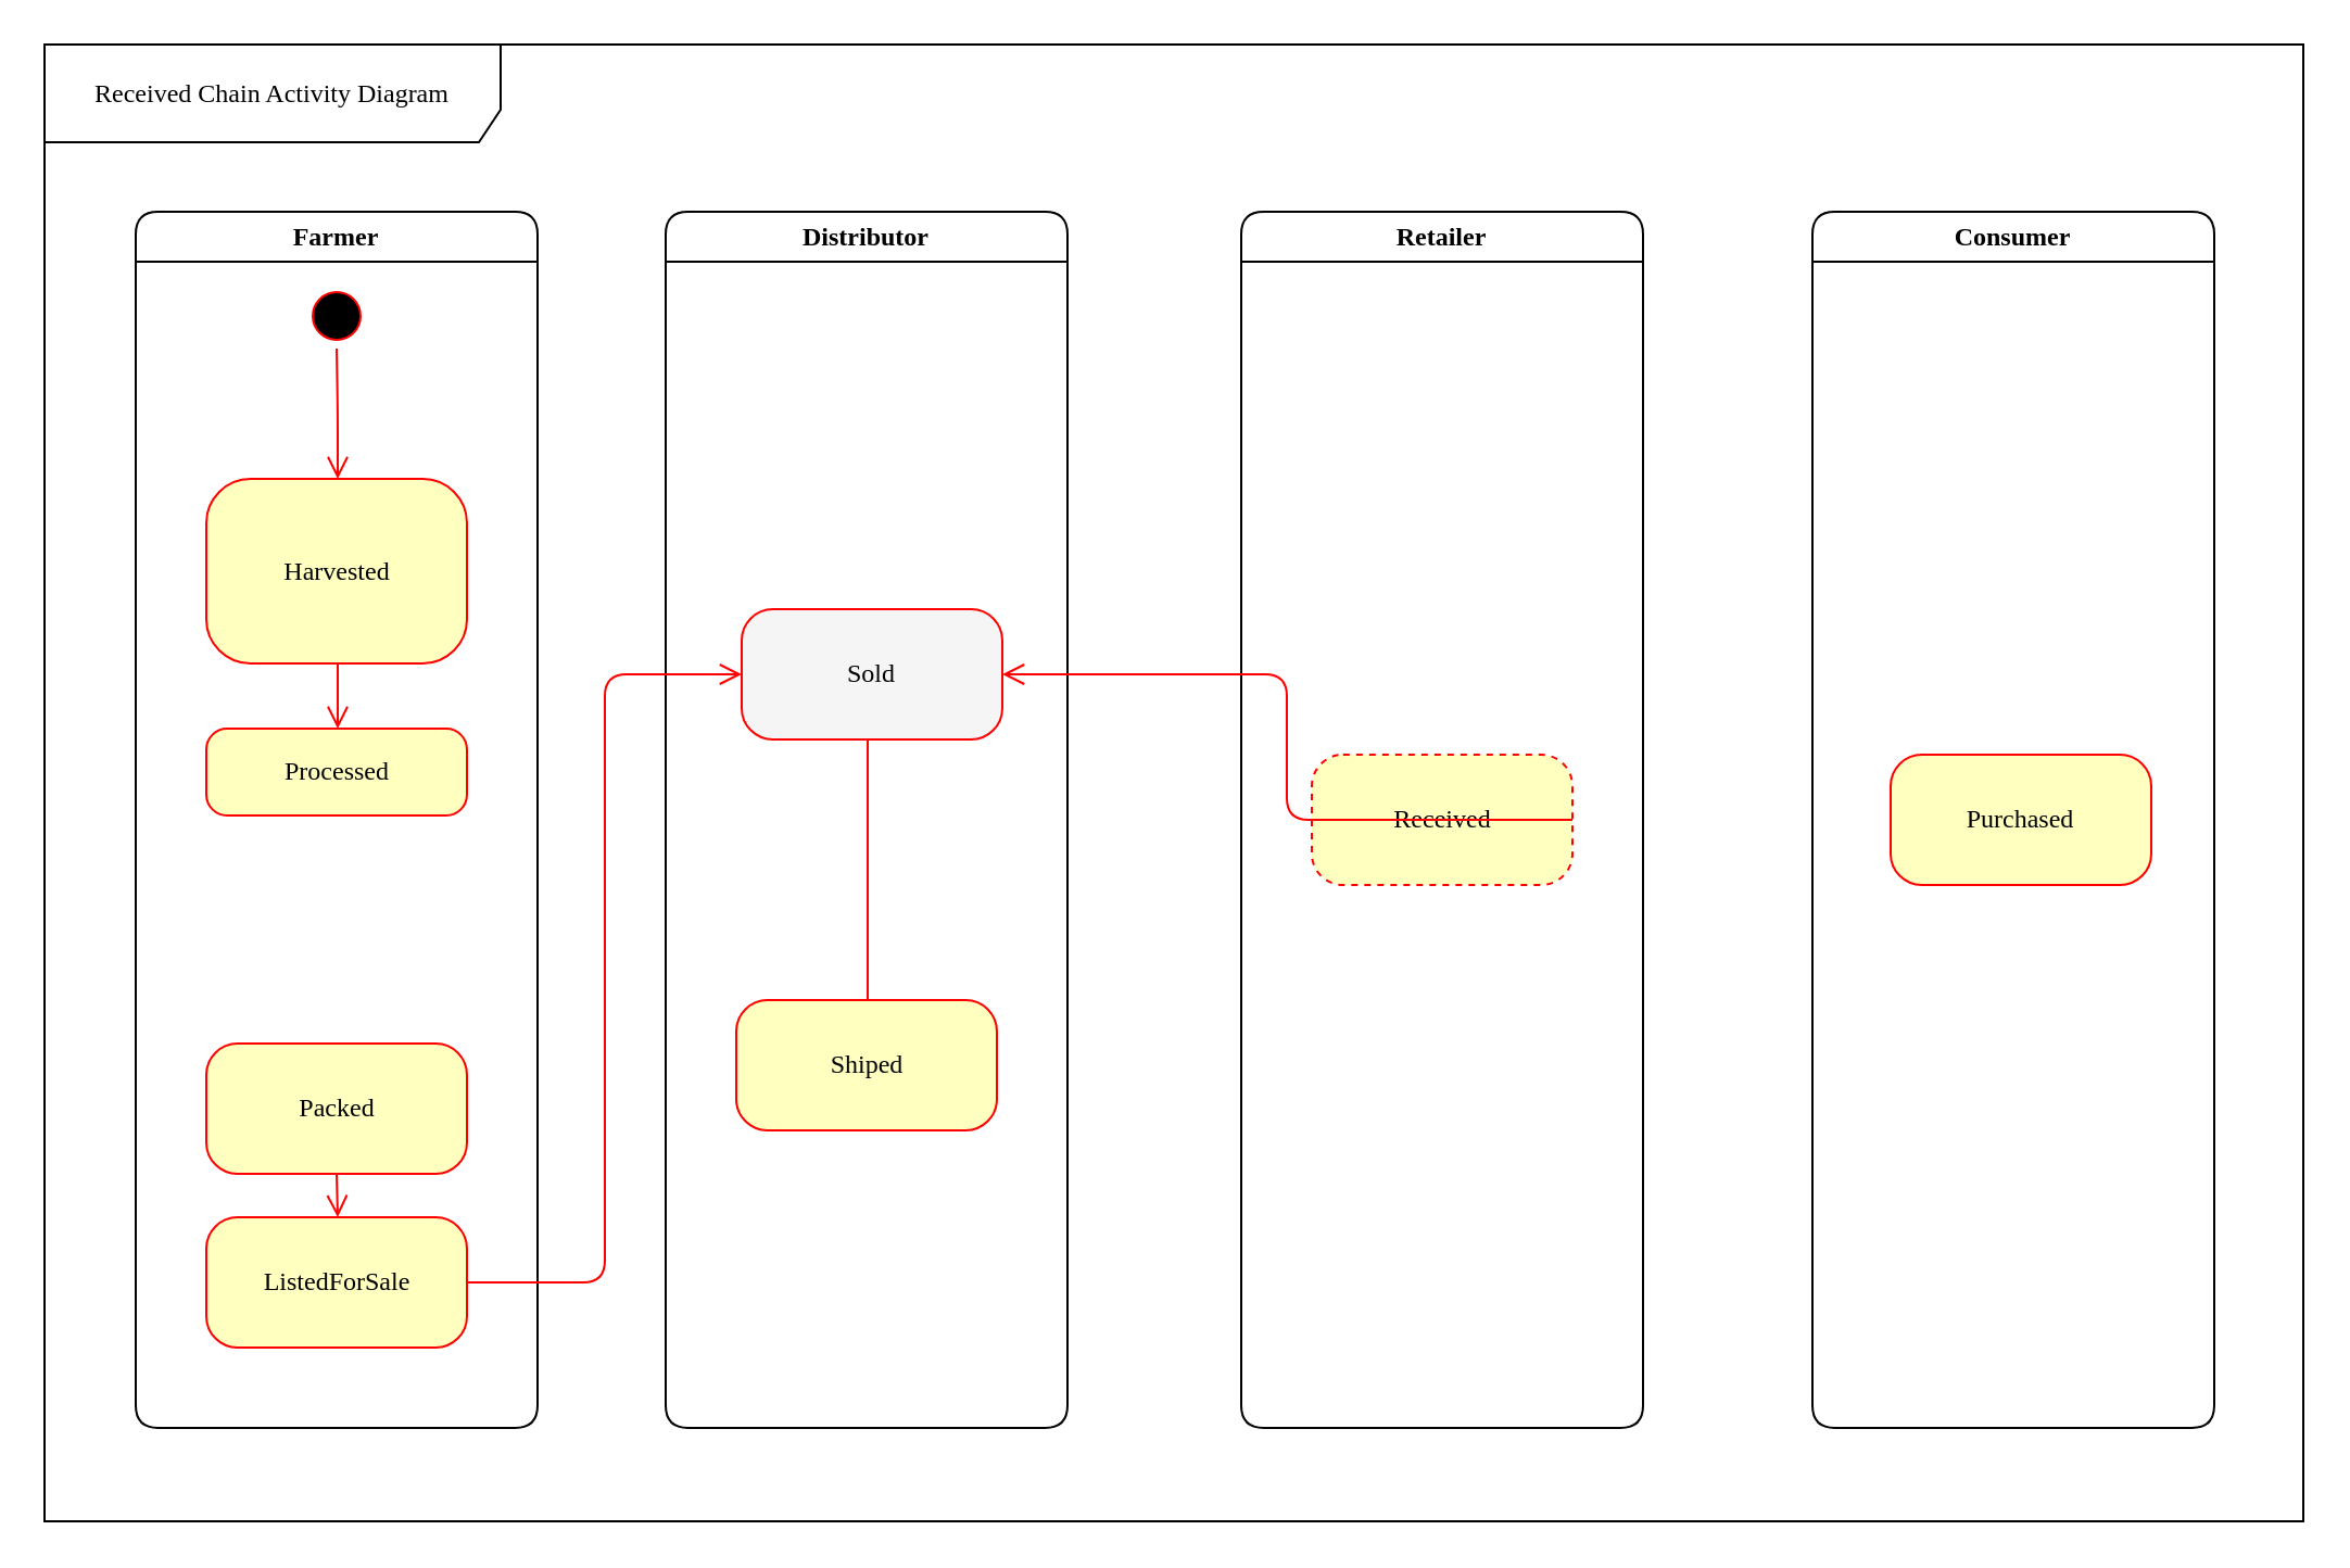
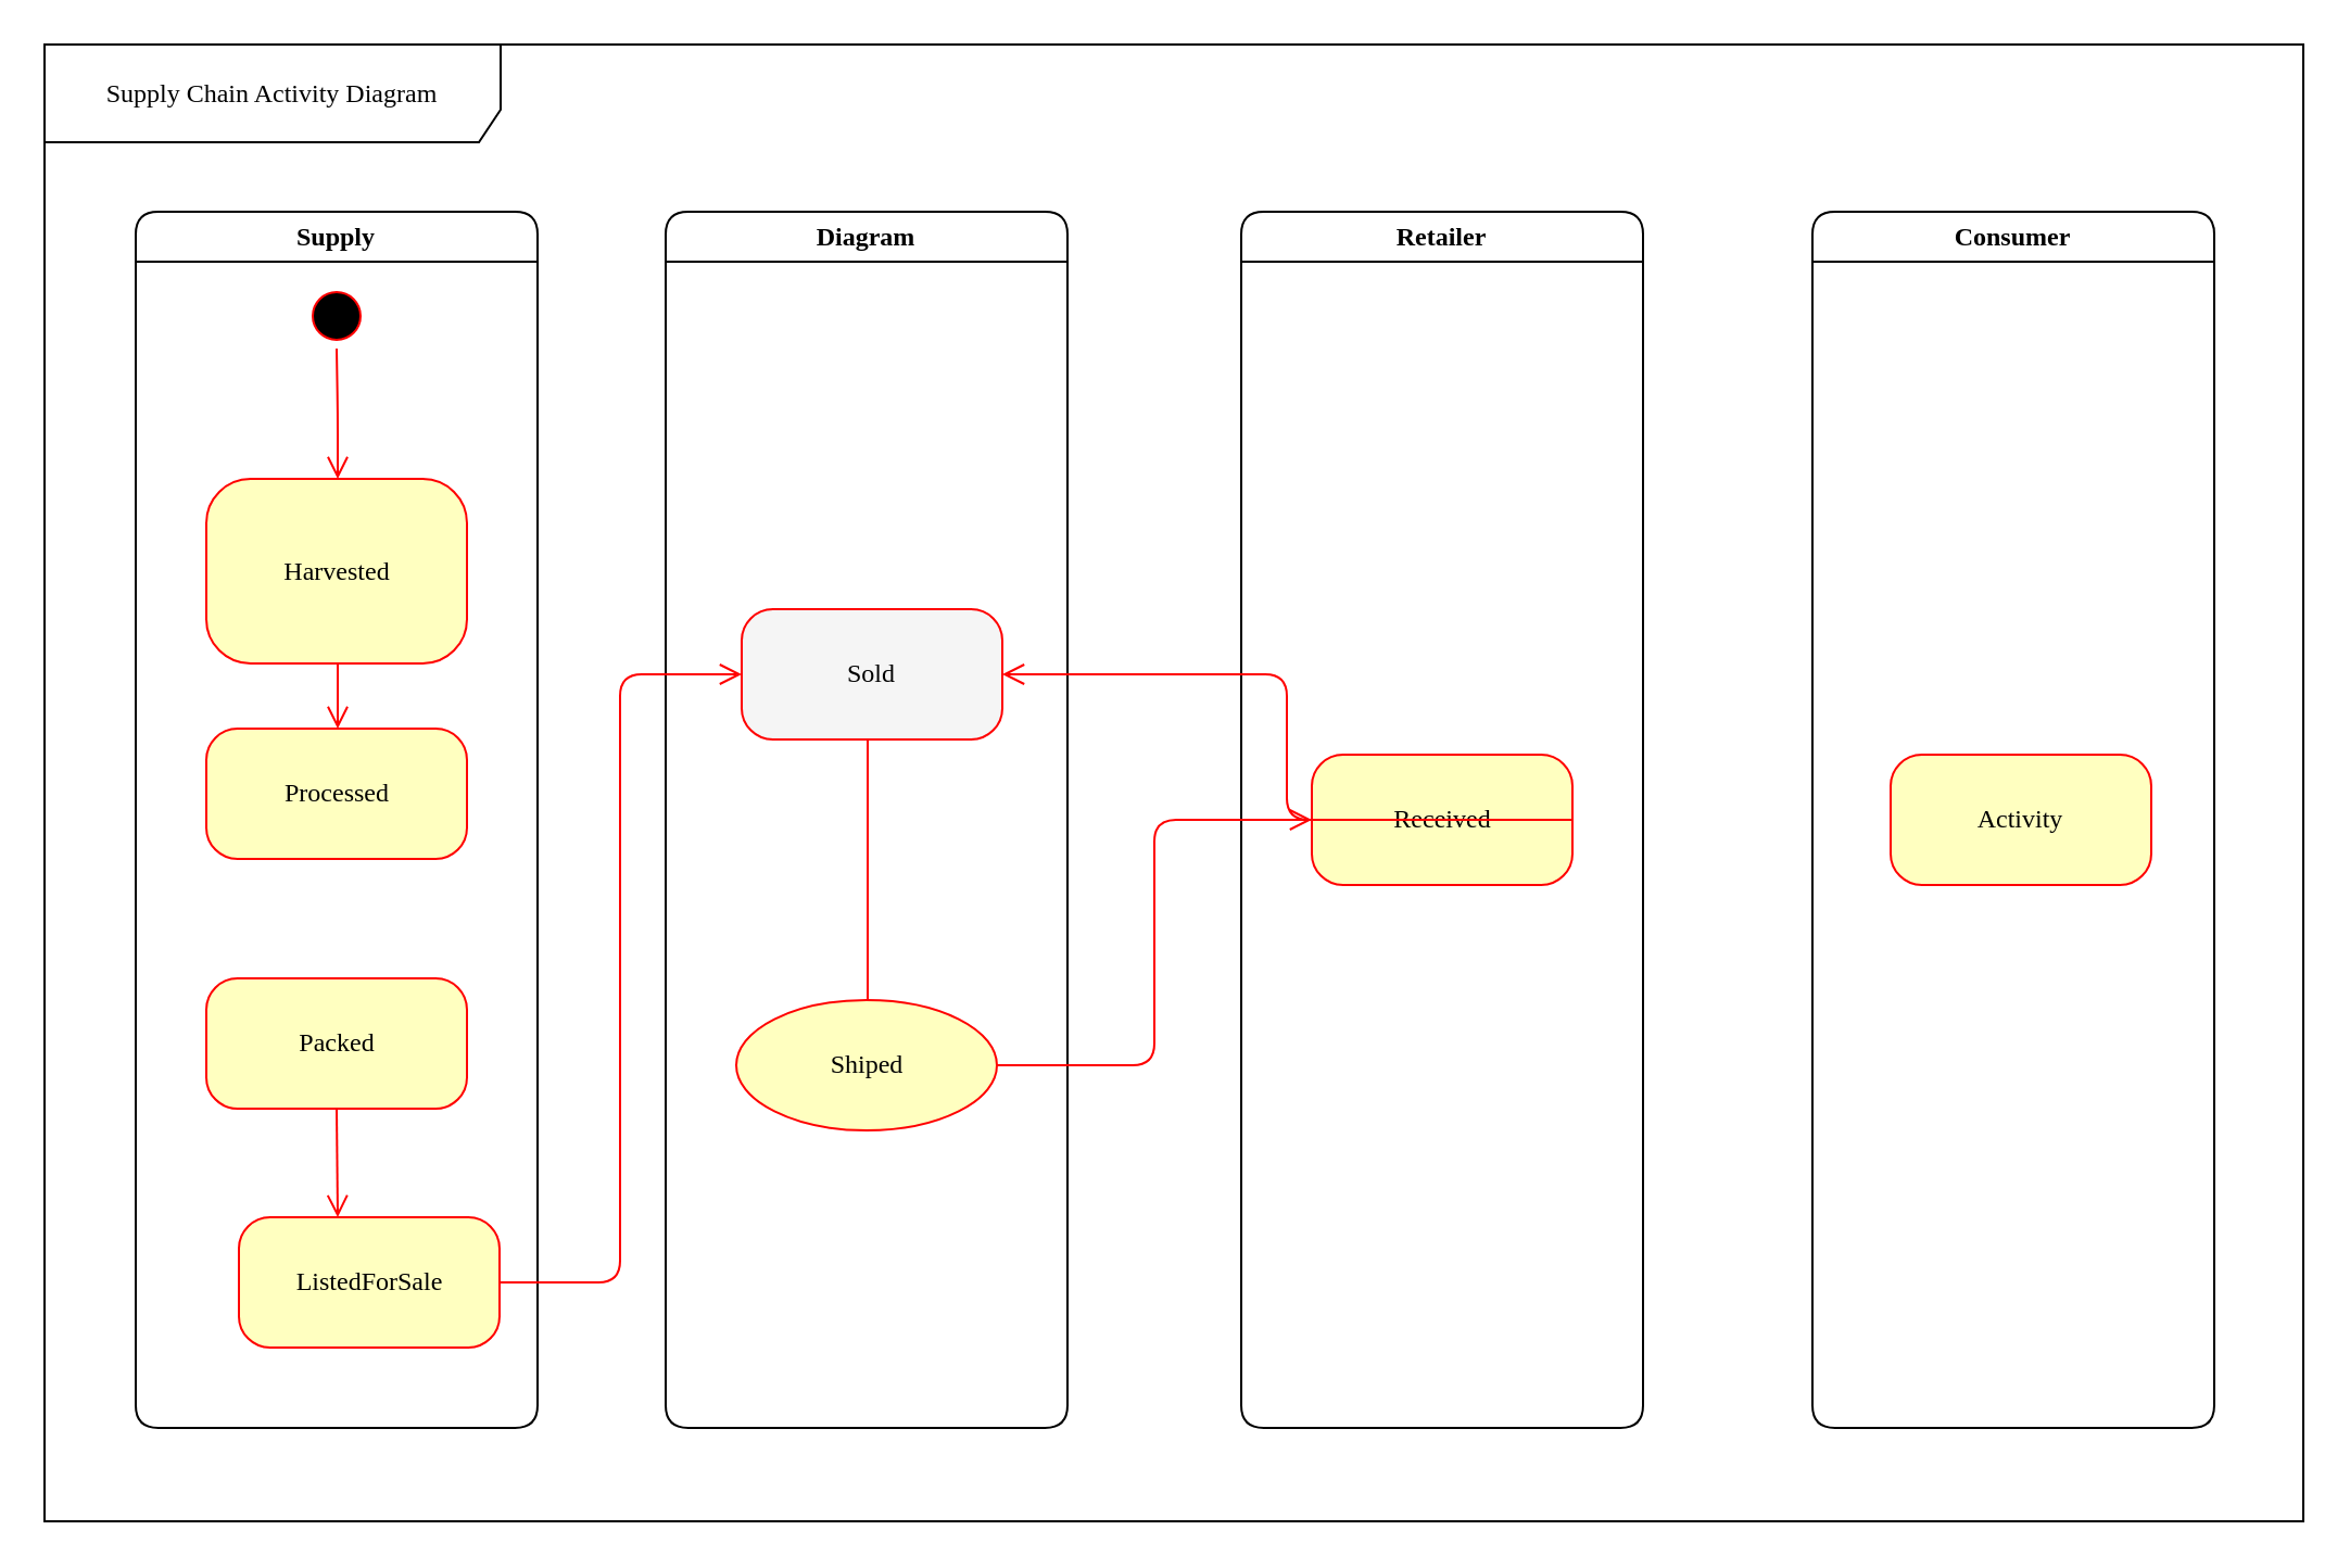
- <mxCell id="2" value="Received Chain Activity Diagram" style="shape=umlFrame;whiteSpace=wrap;html=1;rounded=1;shadow=0;comic=0;labelBackgroundColor=none;strokeWidth=1;fontFamily=Verdana;fontSize=12;align=center;width=210;height=45;" parent="1" vertex="1"><mxGeometry x="20" y="20" width="1040" height="680" as="geometry" /></mxCell>
+ <mxCell id="2" value="Supply Chain Activity Diagram" style="shape=umlFrame;whiteSpace=wrap;html=1;rounded=1;shadow=0;comic=0;labelBackgroundColor=none;strokeWidth=1;fontFamily=Verdana;fontSize=12;align=center;width=210;height=45;" parent="1" vertex="1"><mxGeometry x="20" y="20" width="1040" height="680" as="geometry" /></mxCell>
- <mxCell id="3" value="Farmer" style="swimlane;whiteSpace=wrap;html=1;rounded=1;shadow=0;comic=0;labelBackgroundColor=none;strokeWidth=1;fontFamily=Verdana;fontSize=12;align=center;" parent="1" vertex="1"><mxGeometry x="62" y="97" width="185" height="560" as="geometry" /></mxCell>
+ <mxCell id="3" value="Supply" style="swimlane;whiteSpace=wrap;html=1;rounded=1;shadow=0;comic=0;labelBackgroundColor=none;strokeWidth=1;fontFamily=Verdana;fontSize=12;align=center;" parent="1" vertex="1"><mxGeometry x="62" y="97" width="185" height="560" as="geometry" /></mxCell>
- <mxCell id="11" value="Distributor" style="swimlane;whiteSpace=wrap;html=1;rounded=1;shadow=0;comic=0;labelBackgroundColor=none;strokeWidth=1;fontFamily=Verdana;fontSize=12;align=center;" parent="1" vertex="1"><mxGeometry x="306" y="97" width="185" height="560" as="geometry" /></mxCell>
+ <mxCell id="11" value="Diagram" style="swimlane;whiteSpace=wrap;html=1;rounded=1;shadow=0;comic=0;labelBackgroundColor=none;strokeWidth=1;fontFamily=Verdana;fontSize=12;align=center;" parent="1" vertex="1"><mxGeometry x="306" y="97" width="185" height="560" as="geometry" /></mxCell>
- <mxCell id="7" value="Processed" style="rounded=1;whiteSpace=wrap;html=1;arcSize=24;fillColor=#ffffc0;strokeColor=#ff0000;shadow=0;comic=0;labelBackgroundColor=none;fontFamily=Verdana;fontSize=12;fontColor=#000000;align=center;" parent="3" vertex="1"><mxGeometry x="32.5" y="238" width="120" height="40" as="geometry" /></mxCell>
+ <mxCell id="7" value="Processed" style="rounded=1;whiteSpace=wrap;html=1;arcSize=24;fillColor=#ffffc0;strokeColor=#ff0000;shadow=0;comic=0;labelBackgroundColor=none;fontFamily=Verdana;fontSize=12;fontColor=#000000;align=center;" parent="3" vertex="1"><mxGeometry x="32.5" y="238" width="120" height="60" as="geometry" /></mxCell>
- <mxCell id="17" value="Received" style="rounded=1;whiteSpace=wrap;html=1;arcSize=24;fillColor=#ffffc0;strokeColor=#ff0000;shadow=0;comic=0;labelBackgroundColor=none;fontFamily=Verdana;fontSize=12;fontColor=#000000;align=center;dashed=1;" parent="16" vertex="1"><mxGeometry x="32.5" y="250" width="120" height="60" as="geometry" /></mxCell>
+ <mxCell id="17" value="Received" style="rounded=1;whiteSpace=wrap;html=1;arcSize=24;fillColor=#ffffc0;strokeColor=#ff0000;shadow=0;comic=0;labelBackgroundColor=none;fontFamily=Verdana;fontSize=12;fontColor=#000000;align=center;" parent="16" vertex="1"><mxGeometry x="32.5" y="250" width="120" height="60" as="geometry" /></mxCell>
- <mxCell id="19" value="Purchased" style="rounded=1;whiteSpace=wrap;html=1;arcSize=24;fillColor=#ffffc0;strokeColor=#ff0000;shadow=0;comic=0;labelBackgroundColor=none;fontFamily=Verdana;fontSize=12;fontColor=#000000;align=center;" parent="18" vertex="1"><mxGeometry x="36" y="250" width="120" height="60" as="geometry" /></mxCell>
+ <mxCell id="19" value="Activity" style="rounded=1;whiteSpace=wrap;html=1;arcSize=24;fillColor=#ffffc0;strokeColor=#ff0000;shadow=0;comic=0;labelBackgroundColor=none;fontFamily=Verdana;fontSize=12;fontColor=#000000;align=center;" parent="18" vertex="1"><mxGeometry x="36" y="250" width="120" height="60" as="geometry" /></mxCell>
+ <mxCell id="20" style="edgeStyle=elbowEdgeStyle;html=1;labelBackgroundColor=none;endArrow=open;endSize=8;strokeColor=#ff0000;fontFamily=Verdana;fontSize=12;align=left;entryX=0;entryY=0.5;entryDx=0;entryDy=0;exitX=1;exitY=0.5;exitDx=0;exitDy=0;" parent="1" source="14" target="17" edge="1"><mxGeometry relative="1" as="geometry"><mxPoint x="490" y="500" as="sourcePoint" /><mxPoint x="606" y="250" as="targetPoint" /></mxGeometry></mxCell>
- <mxCell id="14" value="Shiped" style="rounded=1;whiteSpace=wrap;html=1;arcSize=24;fillColor=#ffffc0;strokeColor=#ff0000;shadow=0;comic=0;labelBackgroundColor=none;fontFamily=Verdana;fontSize=12;fontColor=#000000;align=center;" parent="11" vertex="1"><mxGeometry x="32.5" y="363" width="120" height="60" as="geometry" /></mxCell>
+ <mxCell id="14" value="Shiped" style="ellipse;whiteSpace=wrap;html=1;arcSize=24;fillColor=#ffffc0;strokeColor=#ff0000;shadow=0;comic=0;labelBackgroundColor=none;fontFamily=Verdana;fontSize=12;fontColor=#000000;align=center;" parent="11" vertex="1"><mxGeometry x="32.5" y="363" width="120" height="60" as="geometry" /></mxCell>
- <mxCell id="8" value="Packed" style="rounded=1;whiteSpace=wrap;html=1;arcSize=24;fillColor=#ffffc0;strokeColor=#ff0000;shadow=0;comic=0;labelBackgroundColor=none;fontFamily=Verdana;fontSize=12;fontColor=#000000;align=center;" parent="3" vertex="1"><mxGeometry x="32.5" y="383" width="120" height="60" as="geometry" /></mxCell>
+ <mxCell id="8" value="Packed" style="rounded=1;whiteSpace=wrap;html=1;arcSize=24;fillColor=#ffffc0;strokeColor=#ff0000;shadow=0;comic=0;labelBackgroundColor=none;fontFamily=Verdana;fontSize=12;fontColor=#000000;align=center;" parent="3" vertex="1"><mxGeometry x="32.5" y="353" width="120" height="60" as="geometry" /></mxCell>
- <mxCell id="22" value="ListedForSale" style="rounded=1;whiteSpace=wrap;html=1;arcSize=24;fillColor=#ffffc0;strokeColor=#ff0000;shadow=0;comic=0;labelBackgroundColor=none;fontFamily=Verdana;fontSize=12;fontColor=#000000;align=center;" parent="1" vertex="1"><mxGeometry x="94.5" y="560" width="120" height="60" as="geometry" /></mxCell>
+ <mxCell id="22" value="ListedForSale" style="rounded=1;whiteSpace=wrap;html=1;arcSize=24;fillColor=#ffffc0;strokeColor=#ff0000;shadow=0;comic=0;labelBackgroundColor=none;fontFamily=Verdana;fontSize=12;fontColor=#000000;align=center;" parent="1" vertex="1"><mxGeometry x="109.5" y="560" width="120" height="60" as="geometry" /></mxCell>
